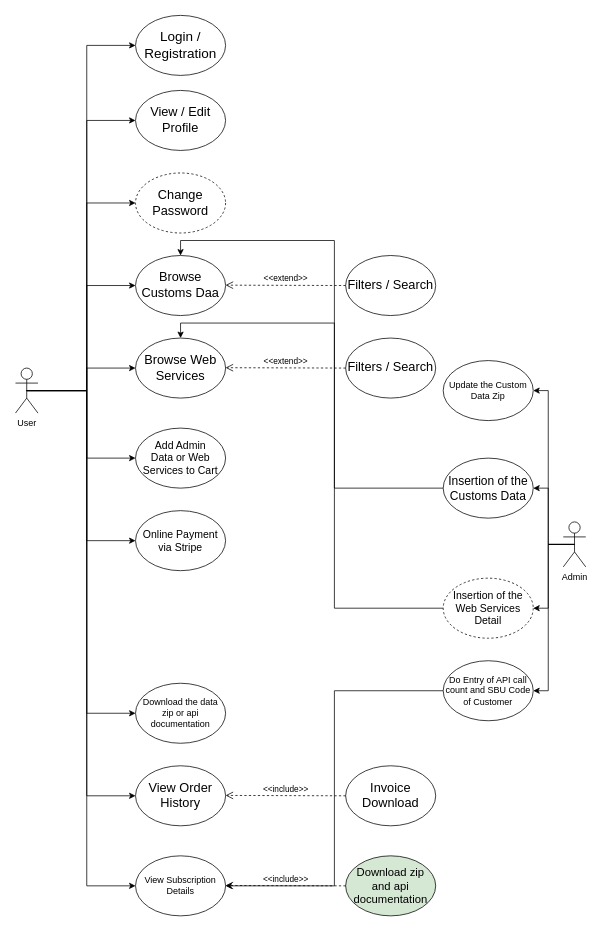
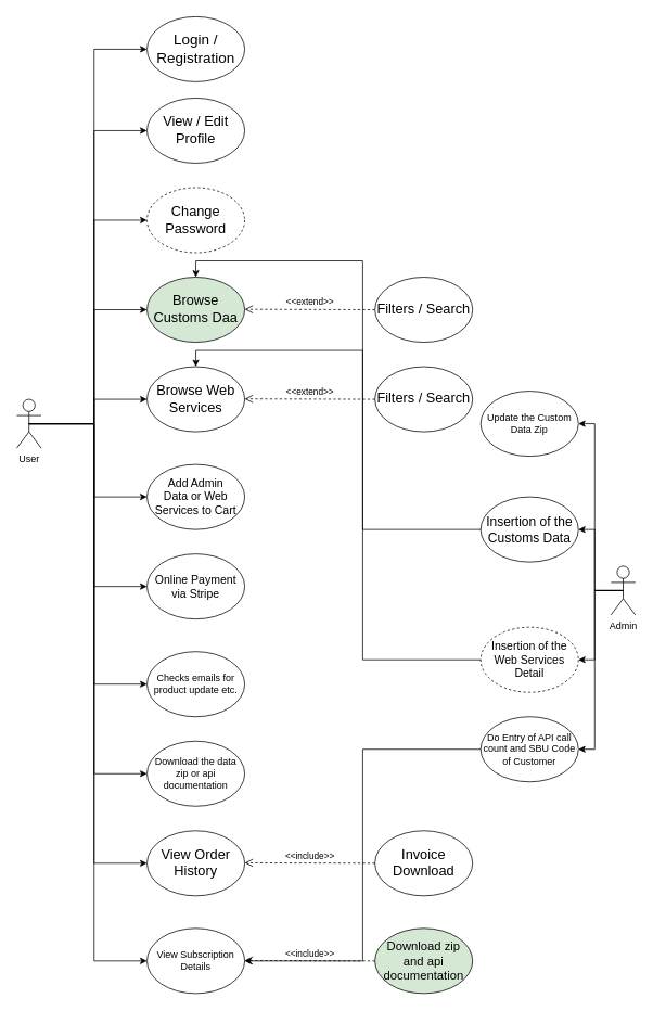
- <mxCell id="17" value="&lt;font style=&quot;font-size: 17px&quot;&gt;Browse Customs Daa&lt;/font&gt;" style="ellipse;whiteSpace=wrap;html=1;" vertex="1" parent="1"><mxGeometry x="180" y="340" width="120" height="80" as="geometry" /></mxCell>
+ <mxCell id="17" value="&lt;font style=&quot;font-size: 17px&quot;&gt;Browse Customs Daa&lt;/font&gt;" style="ellipse;whiteSpace=wrap;html=1;fillColor=#d5e8d4;" vertex="1" parent="1"><mxGeometry x="180" y="340" width="120" height="80" as="geometry" /></mxCell>
+ <mxCell id="9" style="edgeStyle=orthogonalEdgeStyle;rounded=0;orthogonalLoop=1;jettySize=auto;html=1;exitX=0.5;exitY=0.5;exitDx=0;exitDy=0;exitPerimeter=0;entryX=0;entryY=0.5;entryDx=0;entryDy=0;" edge="1" parent="1" source="13" target="25"><mxGeometry relative="1" as="geometry" /></mxCell>
+ <mxCell id="25" value="Checks emails for product update etc." style="ellipse;whiteSpace=wrap;html=1;" vertex="1" parent="1"><mxGeometry x="180" y="800" width="120" height="80" as="geometry" /></mxCell>
